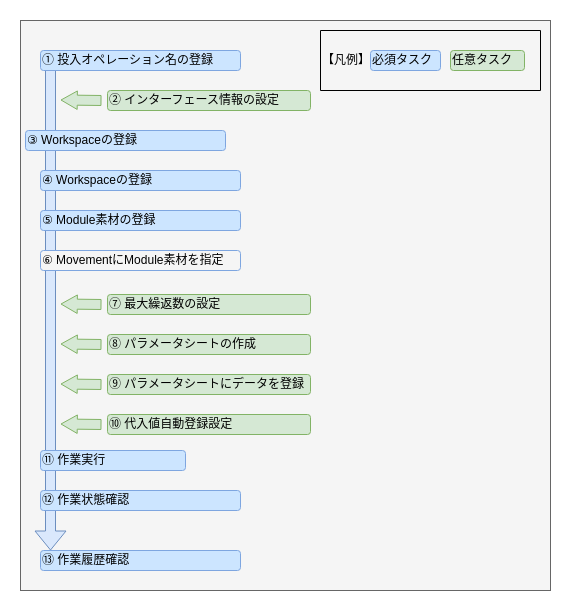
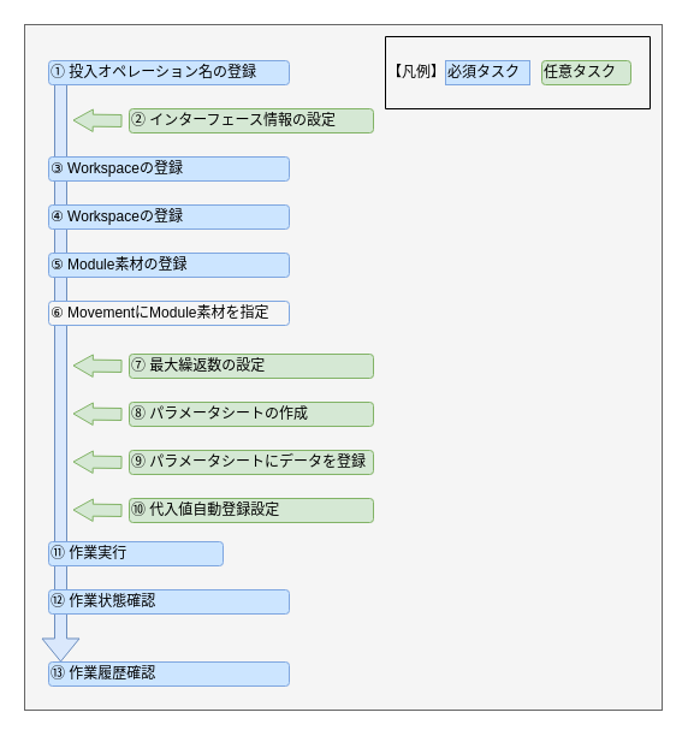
- <mxCell id="6" value="必須タスク" style="rounded=1;whiteSpace=wrap;html=1;align=left;fillColor=#CCE5FF;strokeColor=#7EA6E0;" vertex="1" parent="1"><mxGeometry x="370" y="50" width="70" height="20" as="geometry" /></mxCell>
+ <mxCell id="6" value="必須タスク" style="whiteSpace=wrap;html=1;align=left;fillColor=#CCE5FF;strokeColor=#7EA6E0;rounded=0;" vertex="1" parent="1"><mxGeometry x="370" y="50" width="70" height="20" as="geometry" /></mxCell>
- <mxCell id="8" value="③ Workspaceの登録" style="rounded=1;whiteSpace=wrap;html=1;align=left;fillColor=#CCE5FF;strokeColor=#7EA6E0;" vertex="1" parent="1"><mxGeometry x="25" y="130" width="200" height="20" as="geometry" /></mxCell>
+ <mxCell id="8" value="③ Workspaceの登録" style="rounded=1;whiteSpace=wrap;html=1;align=left;fillColor=#CCE5FF;strokeColor=#7EA6E0;" vertex="1" parent="1"><mxGeometry x="40" y="130" width="200" height="20" as="geometry" /></mxCell>
